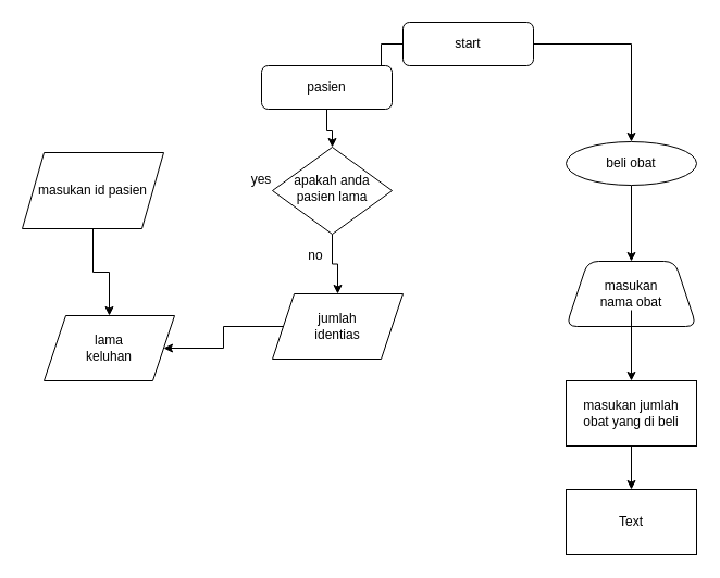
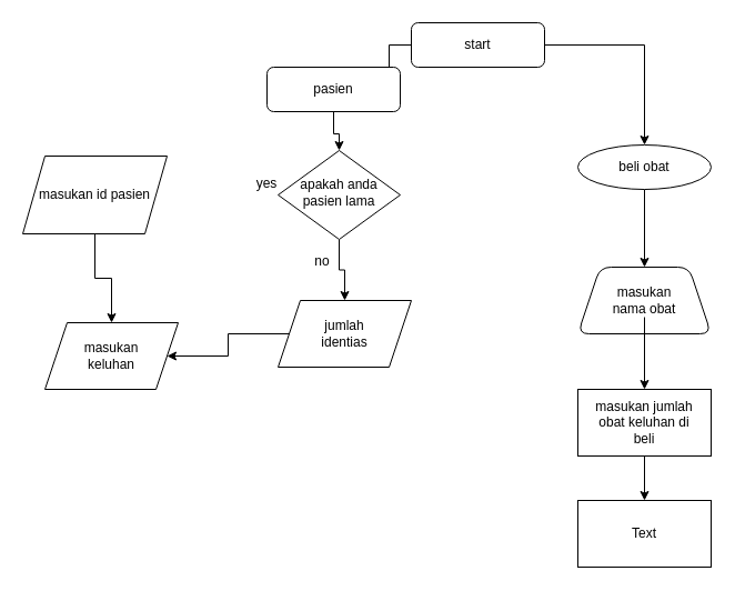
- <mxCell id="28" value="lama keluhan" style="text;html=1;strokeColor=none;fillColor=none;align=center;verticalAlign=middle;whiteSpace=wrap;rounded=0;" vertex="1" parent="1"><mxGeometry x="70" y="305" width="60" height="30" as="geometry" /></mxCell>
+ <mxCell id="28" value="masukan keluhan" style="text;html=1;strokeColor=none;fillColor=none;align=center;verticalAlign=middle;whiteSpace=wrap;rounded=0;" vertex="1" parent="1"><mxGeometry x="70" y="305" width="60" height="30" as="geometry" /></mxCell>
- <mxCell id="16" value="masukan jumlah obat yang di beli" style="text;html=1;strokeColor=none;fillColor=none;align=center;verticalAlign=middle;whiteSpace=wrap;rounded=0;" vertex="1" parent="1"><mxGeometry x="530" y="360" width="100" height="40" as="geometry" /></mxCell>
+ <mxCell id="16" value="masukan jumlah obat keluhan di beli" style="text;html=1;strokeColor=none;fillColor=none;align=center;verticalAlign=middle;whiteSpace=wrap;rounded=0;" vertex="1" parent="1"><mxGeometry x="530" y="360" width="100" height="40" as="geometry" /></mxCell>
